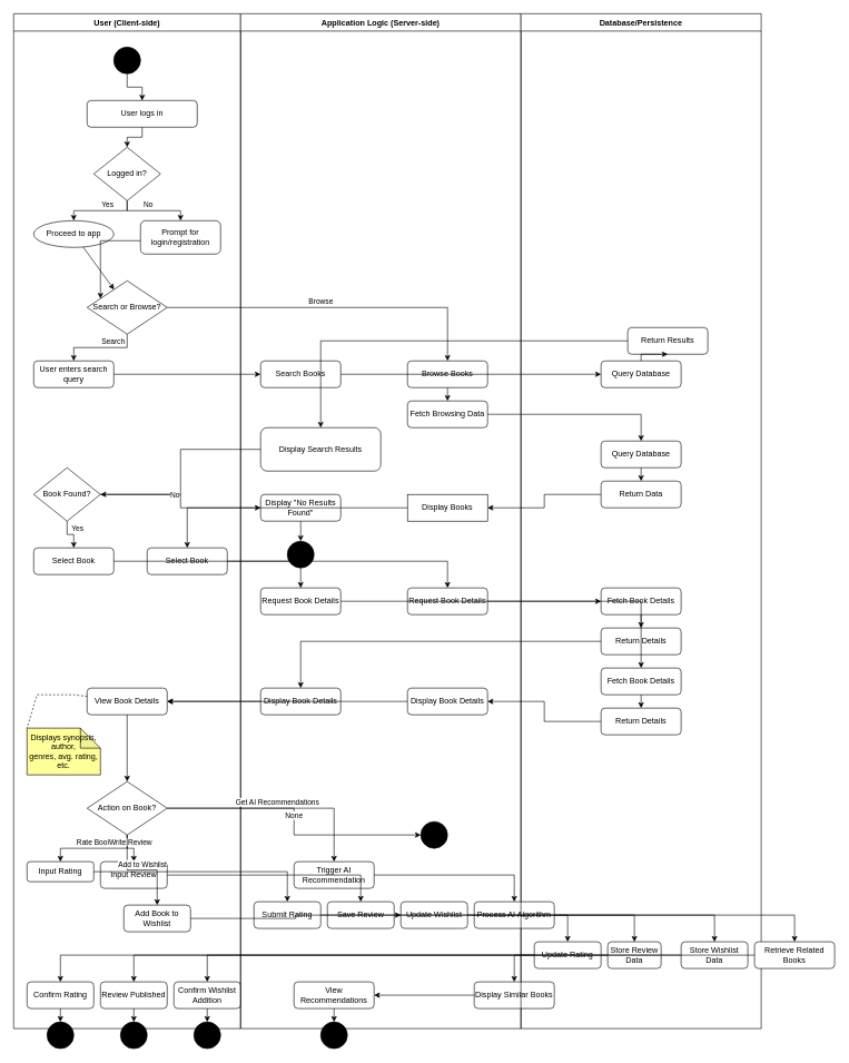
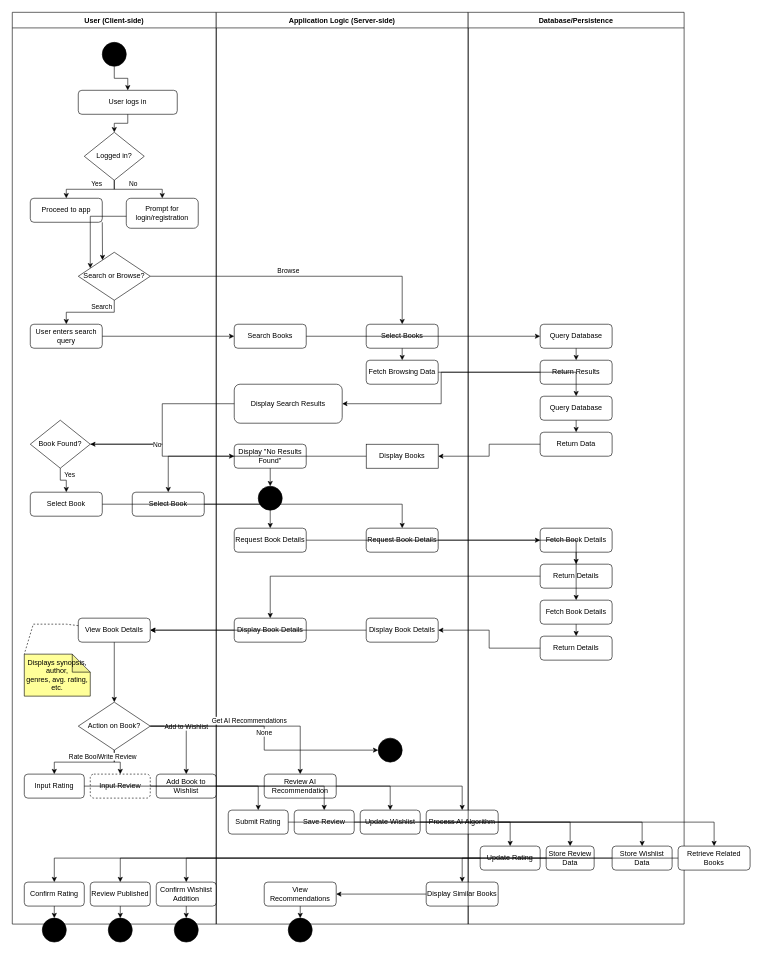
- <mxCell id="8" value="Proceed to app" style="ellipse;whiteSpace=wrap;html=1;" vertex="1" parent="2"><mxGeometry x="30" y="310" width="120" height="40" as="geometry" /></mxCell>
+ <mxCell id="8" value="Proceed to app" style="rounded=1;whiteSpace=wrap;html=1;" vertex="1" parent="2"><mxGeometry x="30" y="310" width="120" height="40" as="geometry" /></mxCell>
- <mxCell id="48" value="Return Results" style="rounded=1;whiteSpace=wrap;html=1;" vertex="1" parent="4"><mxGeometry x="160" y="470" width="120" height="40" as="geometry" /></mxCell>
+ <mxCell id="48" value="Return Results" style="rounded=1;whiteSpace=wrap;html=1;" vertex="1" parent="4"><mxGeometry x="120" y="580" width="120" height="40" as="geometry" /></mxCell>
- <mxCell id="30" value="Browse Books" style="rounded=1;whiteSpace=wrap;html=1;" vertex="1" parent="3"><mxGeometry x="250" y="520" width="120" height="40" as="geometry" /></mxCell>
+ <mxCell id="30" value="Select Books" style="rounded=1;whiteSpace=wrap;html=1;" vertex="1" parent="3"><mxGeometry x="250" y="520" width="120" height="40" as="geometry" /></mxCell>
- <mxCell id="18" value="Input Rating" style="rounded=1;whiteSpace=wrap;html=1;" vertex="1" parent="2"><mxGeometry x="20" y="1270" width="100" height="30" as="geometry" /></mxCell>
+ <mxCell id="18" value="Input Rating" style="rounded=1;whiteSpace=wrap;html=1;" vertex="1" parent="2"><mxGeometry x="20" y="1270" width="100" height="40" as="geometry" /></mxCell>
- <mxCell id="19" value="Input Review" style="rounded=1;whiteSpace=wrap;html=1;" vertex="1" parent="2"><mxGeometry x="130" y="1270" width="100" height="40" as="geometry" /></mxCell>
+ <mxCell id="19" value="Input Review" style="rounded=1;whiteSpace=wrap;html=1;dashed=1;" vertex="1" parent="2"><mxGeometry x="130" y="1270" width="100" height="40" as="geometry" /></mxCell>
- <mxCell id="21" value="Trigger AI Recommendation" style="rounded=1;whiteSpace=wrap;html=1;" vertex="1" parent="1"><mxGeometry x="440" y="1290" width="120" height="40" as="geometry" /></mxCell>
+ <mxCell id="21" value="Review AI Recommendation" style="rounded=1;whiteSpace=wrap;html=1;" vertex="1" parent="1"><mxGeometry x="440" y="1290" width="120" height="40" as="geometry" /></mxCell>
- <mxCell id="20" value="Add Book to Wishlist" style="rounded=1;whiteSpace=wrap;html=1;" vertex="1" parent="2"><mxGeometry x="165" y="1335" width="100" height="40" as="geometry" /></mxCell>
+ <mxCell id="20" value="Add Book to Wishlist" style="rounded=1;whiteSpace=wrap;html=1;" vertex="1" parent="2"><mxGeometry x="240" y="1270" width="100" height="40" as="geometry" /></mxCell>
